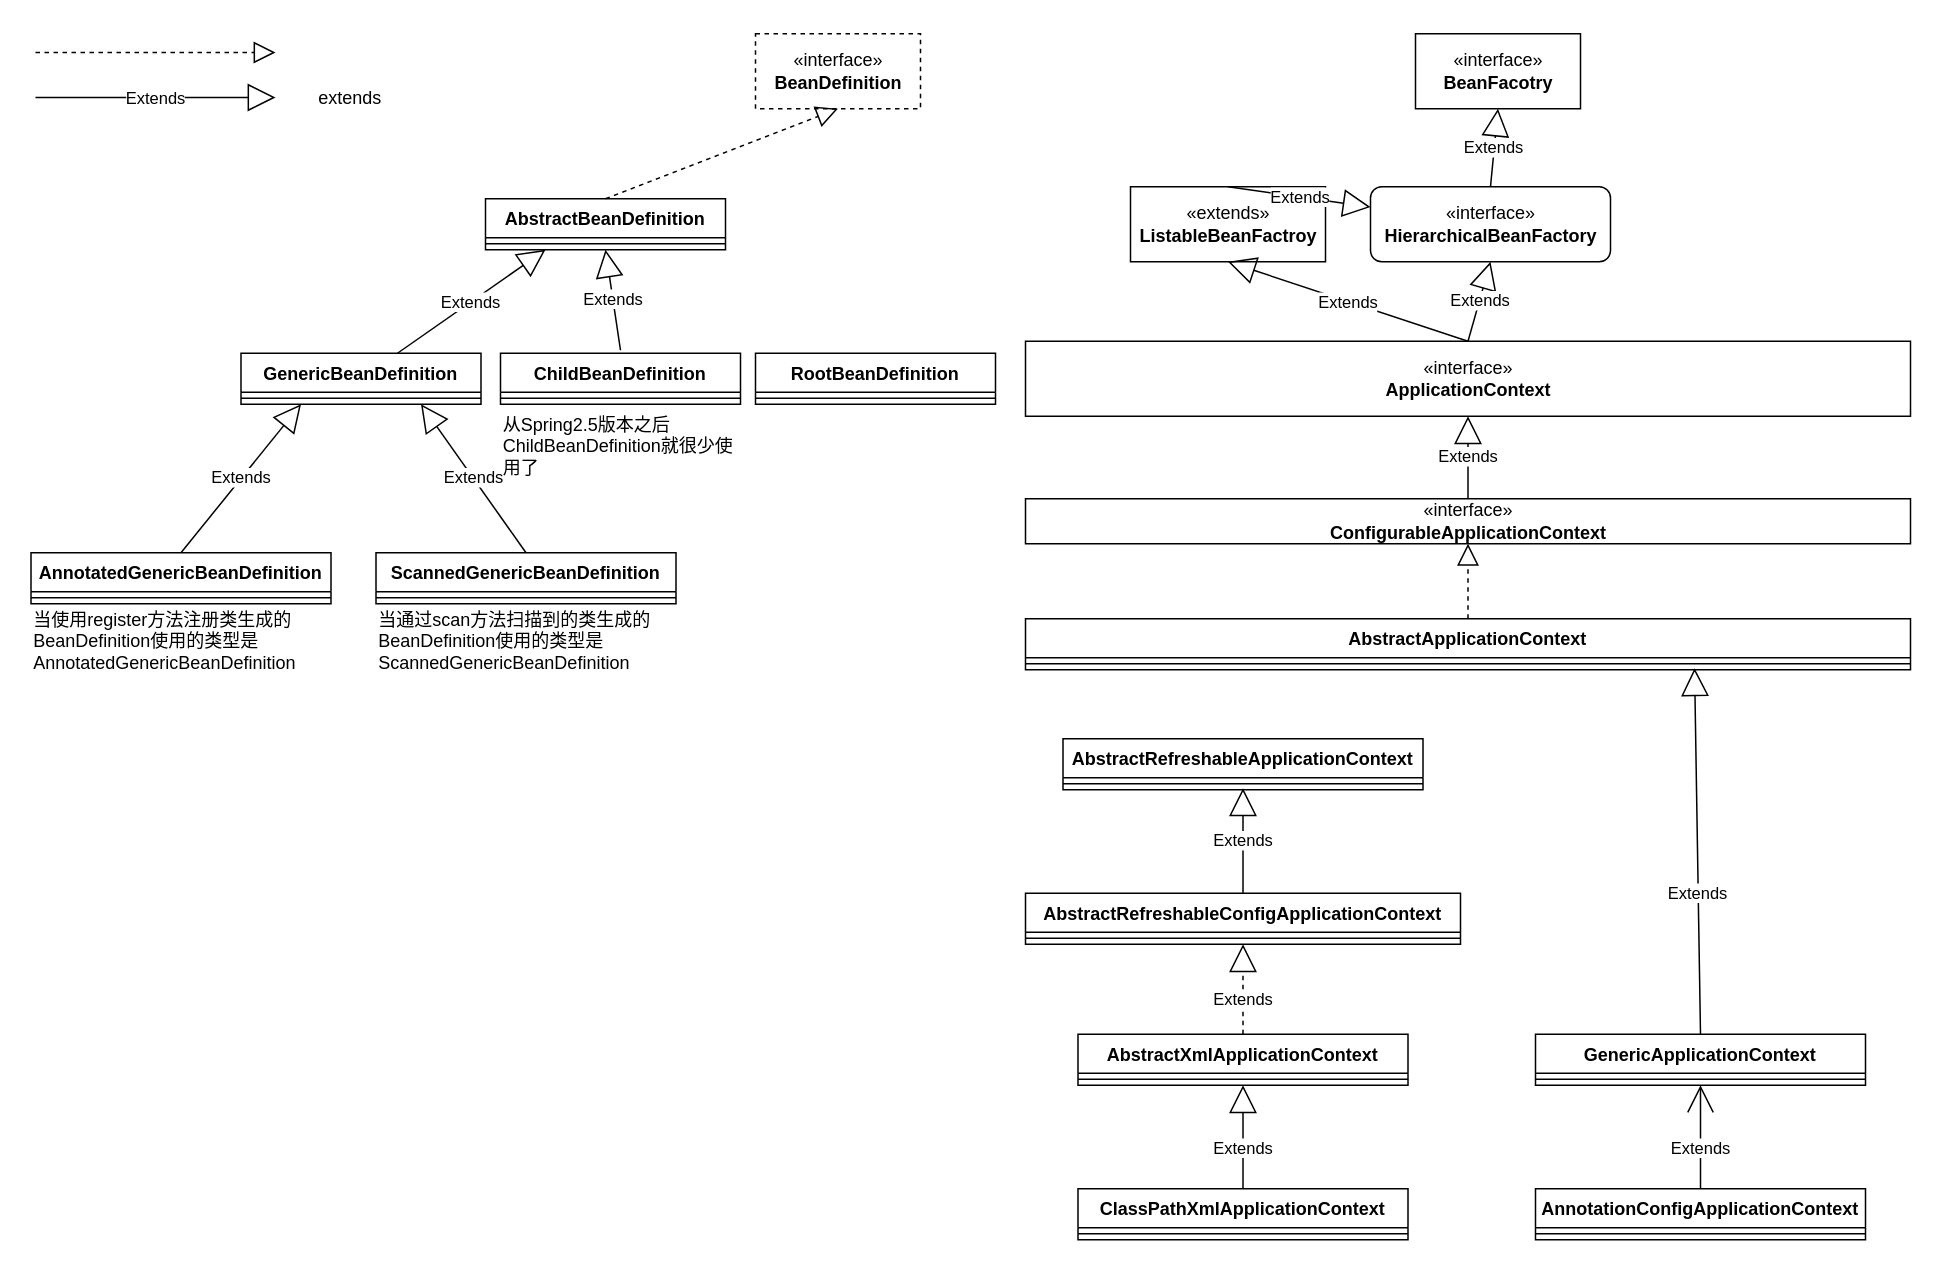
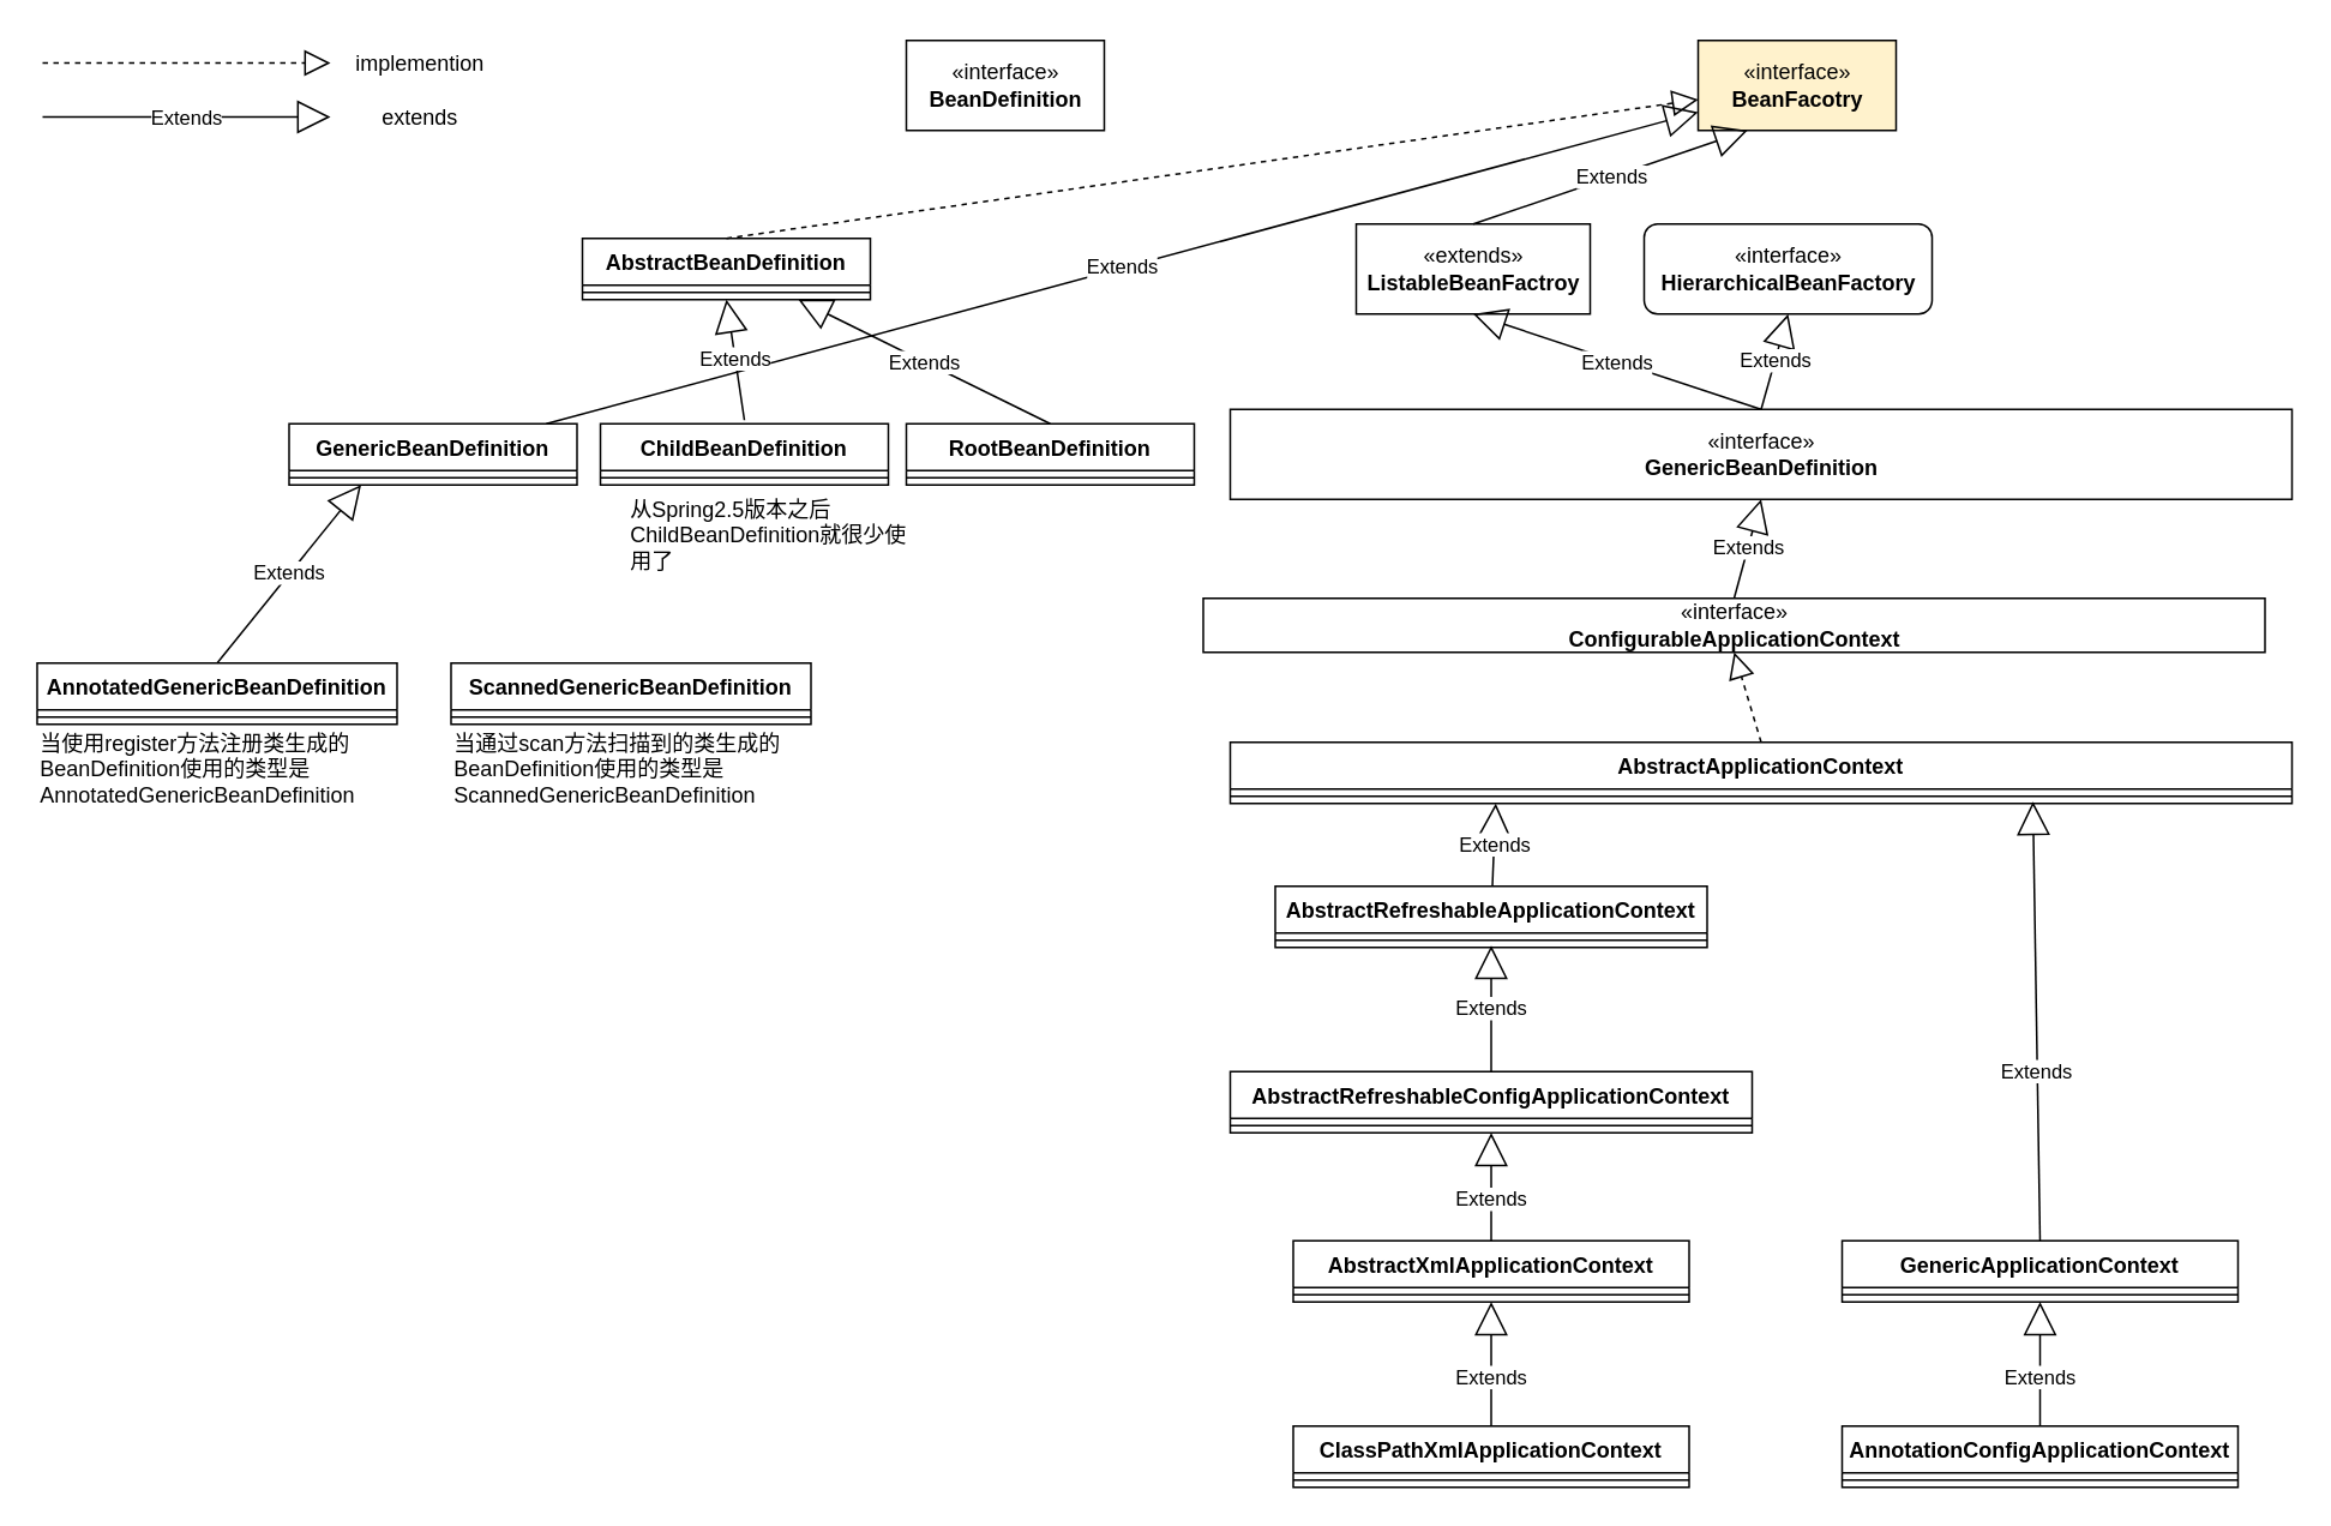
+ <mxCell id="7" value="&lt;div&gt;implemention&lt;/div&gt;" style="text;html=1;strokeColor=none;fillColor=none;align=center;verticalAlign=middle;whiteSpace=wrap;rounded=0;" parent="1" vertex="1"><mxGeometry x="203" y="20" width="60" height="30" as="geometry" /></mxCell>
- <mxCell id="2" value="«interface»&lt;br&gt;&lt;b&gt;BeanDefinition&lt;/b&gt;" style="html=1;dashed=1;" parent="1" vertex="1"><mxGeometry x="503" y="22" width="110" height="50" as="geometry" /></mxCell>
+ <mxCell id="2" value="«interface»&lt;br&gt;&lt;b&gt;BeanDefinition&lt;/b&gt;" style="html=1;" parent="1" vertex="1"><mxGeometry x="503" y="22" width="110" height="50" as="geometry" /></mxCell>
- <mxCell id="28" value="«interface»&lt;br&gt;&lt;div&gt;&lt;b&gt;BeanFacotry&lt;/b&gt;&lt;/div&gt;" style="html=1;" vertex="1" parent="1"><mxGeometry x="943" y="22" width="110" height="50" as="geometry" /></mxCell>
+ <mxCell id="28" value="«interface»&lt;br&gt;&lt;div&gt;&lt;b&gt;BeanFacotry&lt;/b&gt;&lt;/div&gt;" style="html=1;fillColor=#fff2cc;" vertex="1" parent="1"><mxGeometry x="943" y="22" width="110" height="50" as="geometry" /></mxCell>
- <mxCell id="5" value="" style="endArrow=block;dashed=1;endFill=0;endSize=12;html=1;rounded=0;exitX=0.5;exitY=0;exitDx=0;exitDy=0;entryX=0.5;entryY=1;entryDx=0;entryDy=0;" parent="1" source="3" target="2" edge="1"><mxGeometry width="160" relative="1" as="geometry"><mxPoint x="663" y="142" as="sourcePoint" /><mxPoint x="823" y="142" as="targetPoint" /></mxGeometry></mxCell>
+ <mxCell id="5" value="" style="endArrow=block;dashed=1;endFill=0;endSize=12;html=1;rounded=0;exitX=0.5;exitY=0;exitDx=0;exitDy=0;" parent="1" source="3" target="28" edge="1"><mxGeometry width="160" relative="1" as="geometry"><mxPoint x="663" y="142" as="sourcePoint" /><mxPoint x="823" y="142" as="targetPoint" /></mxGeometry></mxCell>
- <mxCell id="33" value="Extends" style="endArrow=block;endSize=16;endFill=0;html=1;rounded=0;entryX=0.5;entryY=1;entryDx=0;entryDy=0;exitX=0.5;exitY=0;exitDx=0;exitDy=0;" edge="1" parent="1" source="31" target="28"><mxGeometry width="160" relative="1" as="geometry"><mxPoint x="33" y="74.5" as="sourcePoint" /><mxPoint x="193" y="74.5" as="targetPoint" /></mxGeometry></mxCell>
- <mxCell id="32" value="Extends" style="endArrow=block;endSize=16;endFill=0;html=1;rounded=0;exitX=0.5;exitY=0;exitDx=0;exitDy=0;" edge="1" parent="1" source="30" target="31"><mxGeometry width="160" relative="1" as="geometry"><mxPoint x="33" y="74.5" as="sourcePoint" /><mxPoint x="193" y="74.5" as="targetPoint" /></mxGeometry></mxCell>
+ <mxCell id="32" value="Extends" style="endArrow=block;endSize=16;endFill=0;html=1;rounded=0;exitX=0.5;exitY=0;exitDx=0;exitDy=0;entryX=0.25;entryY=1;entryDx=0;entryDy=0;" edge="1" parent="1" source="30" target="28"><mxGeometry width="160" relative="1" as="geometry"><mxPoint x="33" y="74.5" as="sourcePoint" /><mxPoint x="193" y="74.5" as="targetPoint" /></mxGeometry></mxCell>
+ <mxCell id="21" value="Extends" style="endArrow=block;endSize=16;endFill=0;html=1;rounded=0;exitX=0.5;exitY=0;exitDx=0;exitDy=0;entryX=0.75;entryY=1;entryDx=0;entryDy=0;" parent="1" source="19" target="3" edge="1"><mxGeometry width="160" relative="1" as="geometry"><mxPoint x="33" y="-93.5" as="sourcePoint" /><mxPoint x="193" y="-93.5" as="targetPoint" /></mxGeometry></mxCell>
- <mxCell id="16" value="Extends" style="endArrow=block;endSize=16;endFill=0;html=1;rounded=0;entryX=0.25;entryY=1;entryDx=0;entryDy=0;" parent="1" source="14" target="3" edge="1"><mxGeometry width="160" relative="1" as="geometry"><mxPoint x="-30" y="292" as="sourcePoint" /><mxPoint x="240" y="166" as="targetPoint" /></mxGeometry></mxCell>
+ <mxCell id="16" value="Extends" style="endArrow=block;endSize=16;endFill=0;html=1;rounded=0;" parent="1" source="14" target="28" edge="1"><mxGeometry width="160" relative="1" as="geometry"><mxPoint x="-30" y="292" as="sourcePoint" /><mxPoint x="240" y="166" as="targetPoint" /></mxGeometry></mxCell>
- <mxCell id="29" value="&lt;div&gt;«interface»&lt;span style=&quot;color: #000000&quot;&gt;&lt;br&gt;&lt;/span&gt;&lt;/div&gt;&lt;div&gt;&lt;b&gt;&lt;span style=&quot;color: #000000&quot;&gt;ApplicationContext&lt;/span&gt;&lt;/b&gt;&lt;/div&gt;" style="html=1;" vertex="1" parent="1"><mxGeometry x="683" y="227" width="590" height="50" as="geometry" /></mxCell>
+ <mxCell id="29" value="&lt;div&gt;«interface»&lt;span style=&quot;color: #000000&quot;&gt;&lt;br&gt;&lt;/span&gt;&lt;/div&gt;&lt;div&gt;&lt;b&gt;&lt;span style=&quot;color: #000000&quot;&gt;GenericBeanDefinition&lt;/span&gt;&lt;/b&gt;&lt;/div&gt;" style="html=1;" vertex="1" parent="1"><mxGeometry x="683" y="227" width="590" height="50" as="geometry" /></mxCell>
- <mxCell id="27" value="&lt;div align=&quot;left&quot;&gt;从Spring2.5版本之后ChildBeanDefinition就很少使用了&lt;/div&gt;" style="text;html=1;strokeColor=none;fillColor=none;align=left;verticalAlign=middle;whiteSpace=wrap;rounded=0;" parent="1" vertex="1"><mxGeometry x="333" y="282" width="160" height="30" as="geometry" /></mxCell>
+ <mxCell id="27" value="&lt;div align=&quot;left&quot;&gt;从Spring2.5版本之后ChildBeanDefinition就很少使用了&lt;/div&gt;" style="text;html=1;strokeColor=none;fillColor=none;align=left;verticalAlign=middle;whiteSpace=wrap;rounded=0;" parent="1" vertex="1"><mxGeometry x="348" y="282" width="160" height="30" as="geometry" /></mxCell>
- <mxCell id="18" value="Extends" style="endArrow=block;endSize=16;endFill=0;html=1;rounded=0;exitX=0.5;exitY=0;exitDx=0;exitDy=0;entryX=0.75;entryY=1;entryDx=0;entryDy=0;" parent="1" source="12" target="14" edge="1"><mxGeometry width="160" relative="1" as="geometry"><mxPoint x="-50" y="122" as="sourcePoint" /><mxPoint x="240" y="272" as="targetPoint" /></mxGeometry></mxCell>
- <mxCell id="48" value="&lt;div&gt;«interface»&lt;span style=&quot;color: #000000&quot;&gt;&lt;/span&gt;&lt;span style=&quot;color: #000000&quot;&gt;&lt;/span&gt;&lt;span style=&quot;color: #000000&quot;&gt;&lt;br&gt;&lt;/span&gt;&lt;/div&gt;&lt;div&gt;&lt;b&gt;&lt;span style=&quot;color: #000000&quot;&gt;ConfigurableApplicationContext&lt;/span&gt;&lt;/b&gt;&lt;/div&gt;" style="html=1;" vertex="1" parent="1"><mxGeometry x="683" y="332" width="590" height="30" as="geometry" /></mxCell>
+ <mxCell id="48" value="&lt;div&gt;«interface»&lt;span style=&quot;color: #000000&quot;&gt;&lt;/span&gt;&lt;span style=&quot;color: #000000&quot;&gt;&lt;/span&gt;&lt;span style=&quot;color: #000000&quot;&gt;&lt;br&gt;&lt;/span&gt;&lt;/div&gt;&lt;div&gt;&lt;b&gt;&lt;span style=&quot;color: #000000&quot;&gt;ConfigurableApplicationContext&lt;/span&gt;&lt;/b&gt;&lt;/div&gt;" style="html=1;" vertex="1" parent="1"><mxGeometry x="668" y="332" width="590" height="30" as="geometry" /></mxCell>
+ <mxCell id="53" value="Extends" style="endArrow=block;endSize=16;endFill=0;html=1;rounded=0;entryX=0.25;entryY=1;entryDx=0;entryDy=0;" edge="1" parent="1" source="44" target="46"><mxGeometry width="160" relative="1" as="geometry"><mxPoint x="828" y="342" as="sourcePoint" /><mxPoint x="828" y="287" as="targetPoint" /></mxGeometry></mxCell>
- <mxCell id="55" value="Extends" style="endArrow=block;endSize=16;endFill=0;html=1;rounded=0;exitX=0.5;exitY=0;exitDx=0;exitDy=0;entryX=0.5;entryY=1;entryDx=0;entryDy=0;dashed=1;" edge="1" parent="1" source="40" target="42"><mxGeometry x="-0.229" width="160" relative="1" as="geometry"><mxPoint x="817.5" y="689" as="sourcePoint" /><mxPoint x="818" y="622" as="targetPoint" /><mxPoint as="offset" /></mxGeometry></mxCell>
+ <mxCell id="55" value="Extends" style="endArrow=block;endSize=16;endFill=0;html=1;rounded=0;exitX=0.5;exitY=0;exitDx=0;exitDy=0;entryX=0.5;entryY=1;entryDx=0;entryDy=0;" edge="1" parent="1" source="40" target="42"><mxGeometry x="-0.229" width="160" relative="1" as="geometry"><mxPoint x="817.5" y="689" as="sourcePoint" /><mxPoint x="818" y="622" as="targetPoint" /><mxPoint as="offset" /></mxGeometry></mxCell>
- <mxCell id="57" value="Extends" style="endArrow=open;endSize=16;endFill=0;html=1;rounded=0;entryX=0.5;entryY=1;entryDx=0;entryDy=0;exitX=0.5;exitY=0;exitDx=0;exitDy=0;" edge="1" parent="1" source="36" target="49"><mxGeometry x="-0.229" width="160" relative="1" as="geometry"><mxPoint x="1153" y="790" as="sourcePoint" /><mxPoint x="1153" y="723" as="targetPoint" /><mxPoint as="offset" /></mxGeometry></mxCell>
+ <mxCell id="57" value="Extends" style="endArrow=block;endSize=16;endFill=0;html=1;rounded=0;entryX=0.5;entryY=1;entryDx=0;entryDy=0;exitX=0.5;exitY=0;exitDx=0;exitDy=0;" edge="1" parent="1" source="36" target="49"><mxGeometry x="-0.229" width="160" relative="1" as="geometry"><mxPoint x="1153" y="790" as="sourcePoint" /><mxPoint x="1153" y="723" as="targetPoint" /><mxPoint as="offset" /></mxGeometry></mxCell>
